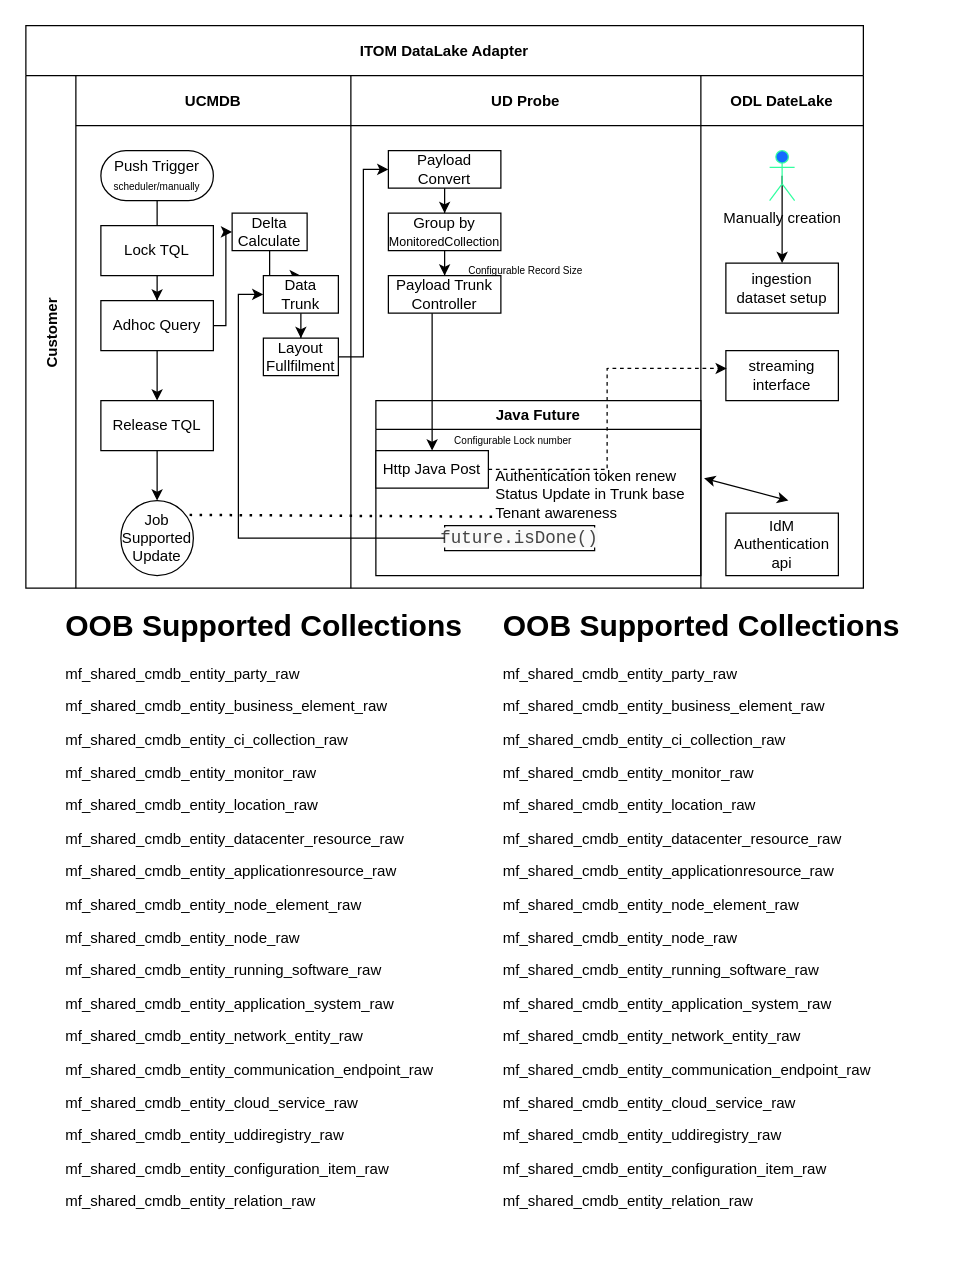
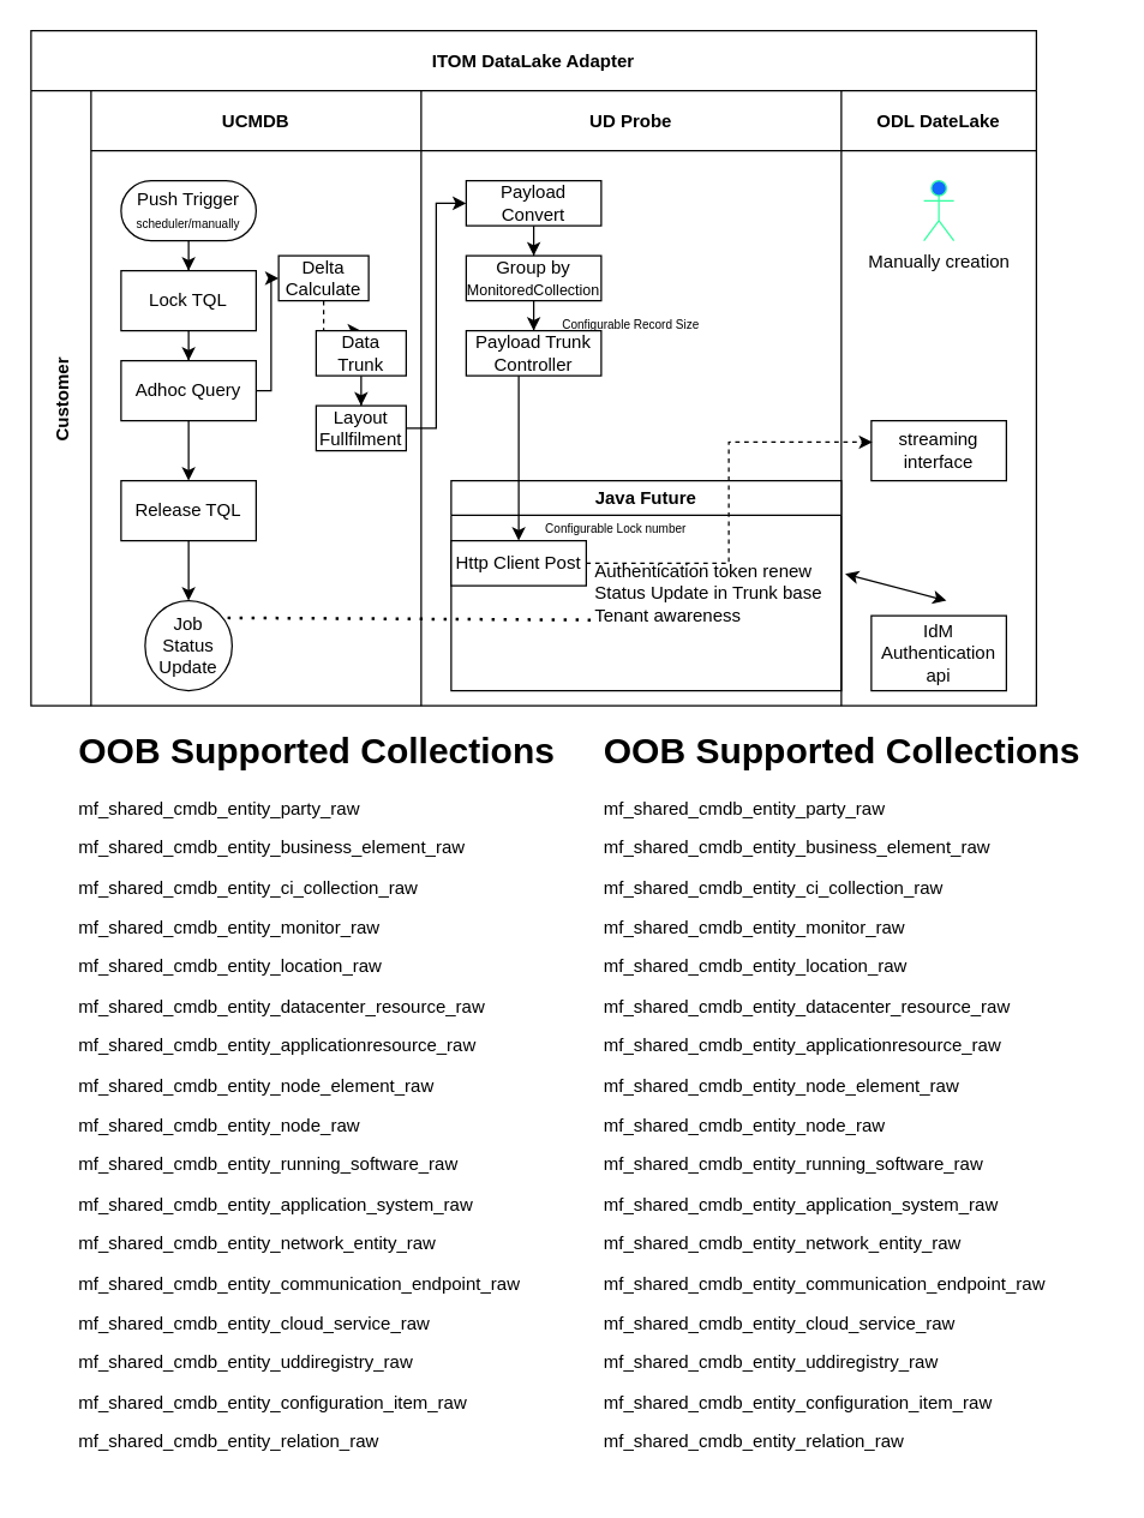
- <mxCell id="6" style="edgeStyle=orthogonalEdgeStyle;rounded=0;orthogonalLoop=1;jettySize=auto;html=1;endArrow=none;" parent="5" source="7" target="9" edge="1"><mxGeometry relative="1" as="geometry" /></mxCell>
+ <mxCell id="6" style="edgeStyle=orthogonalEdgeStyle;rounded=0;orthogonalLoop=1;jettySize=auto;html=1;" parent="5" source="7" target="9" edge="1"><mxGeometry relative="1" as="geometry" /></mxCell>
- <mxCell id="38" style="edgeStyle=orthogonalEdgeStyle;rounded=0;orthogonalLoop=1;jettySize=auto;html=1;exitX=0.5;exitY=0.5;exitDx=0;exitDy=0;exitPerimeter=0;" edge="1" parent="34" source="39" target="37"><mxGeometry relative="1" as="geometry" /></mxCell>
- <mxCell id="15" value="" style="edgeStyle=orthogonalEdgeStyle;rounded=0;orthogonalLoop=1;jettySize=auto;html=1;" edge="1" parent="5" source="16" target="19"><mxGeometry relative="1" as="geometry" /></mxCell>
+ <mxCell id="15" value="" style="edgeStyle=orthogonalEdgeStyle;rounded=0;orthogonalLoop=1;jettySize=auto;html=1;dashed=1;" edge="1" parent="5" source="16" target="19"><mxGeometry relative="1" as="geometry" /></mxCell>
- <mxCell id="37" value="ingestion dataset setup" style="rounded=0;whiteSpace=wrap;html=1;" vertex="1" parent="34"><mxGeometry x="20" y="150" width="90" height="40" as="geometry" /></mxCell>
- <mxCell id="23" value="Http Java Post" style="whiteSpace=wrap;html=1;rounded=0;" vertex="1" parent="22"><mxGeometry y="40" width="90" height="30" as="geometry" /></mxCell>
+ <mxCell id="23" value="Http Client Post" style="whiteSpace=wrap;html=1;rounded=0;" vertex="1" parent="22"><mxGeometry y="40" width="90" height="30" as="geometry" /></mxCell>
- <mxCell id="42" value="" style="edgeStyle=orthogonalEdgeStyle;rounded=0;orthogonalLoop=1;jettySize=auto;html=1;exitX=0;exitY=0.5;exitDx=0;exitDy=0;entryX=0;entryY=0.5;entryDx=0;entryDy=0;" edge="1" parent="3" source="25" target="19"><mxGeometry relative="1" as="geometry"><mxPoint x="320" y="320" as="sourcePoint" /><mxPoint x="220" y="190" as="targetPoint" /></mxGeometry></mxCell>
- <mxCell id="14" value="Job Supported Update" style="ellipse;whiteSpace=wrap;html=1;rounded=0;" vertex="1" parent="5"><mxGeometry x="36" y="340" width="58" height="60" as="geometry" /></mxCell>
+ <mxCell id="14" value="Job Status Update" style="ellipse;whiteSpace=wrap;html=1;rounded=0;" vertex="1" parent="5"><mxGeometry x="36" y="340" width="58" height="60" as="geometry" /></mxCell>
- <mxCell id="25" value="&lt;span style=&quot;color: rgb(68, 68, 68); font-family: &amp;quot;Source Code Pro&amp;quot;, Consolas, &amp;quot;Bitstream Vera Sans Mono&amp;quot;, &amp;quot;Courier New&amp;quot;, Courier, monospace; font-size: 14px; text-align: start; white-space-collapse: preserve; background-color: rgb(250, 250, 250);&quot;&gt;future.isDone()&lt;/span&gt;" style="rounded=0;whiteSpace=wrap;html=1;" vertex="1" parent="22"><mxGeometry x="55" y="100" width="120" height="20" as="geometry" /></mxCell>
